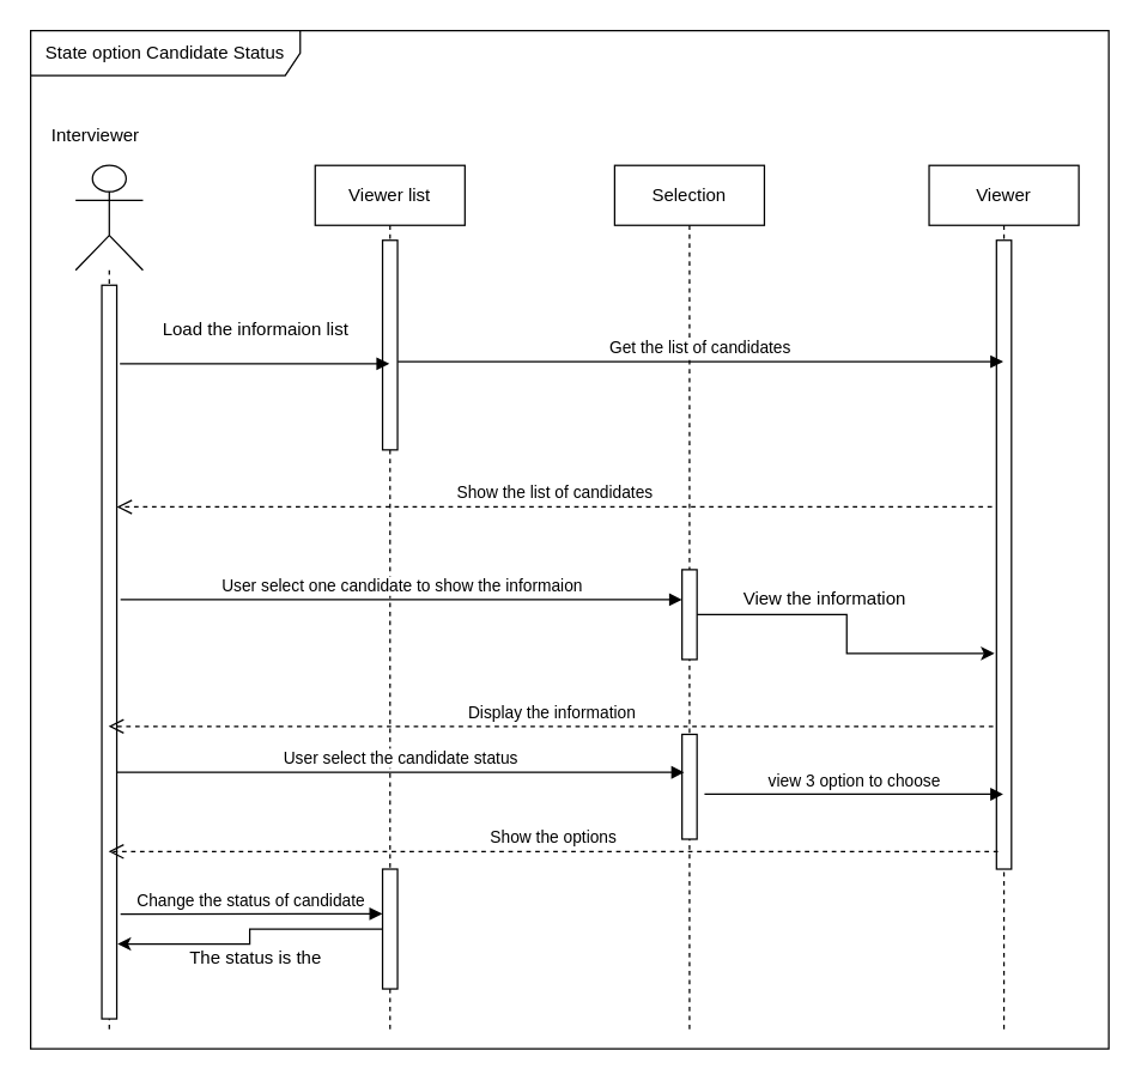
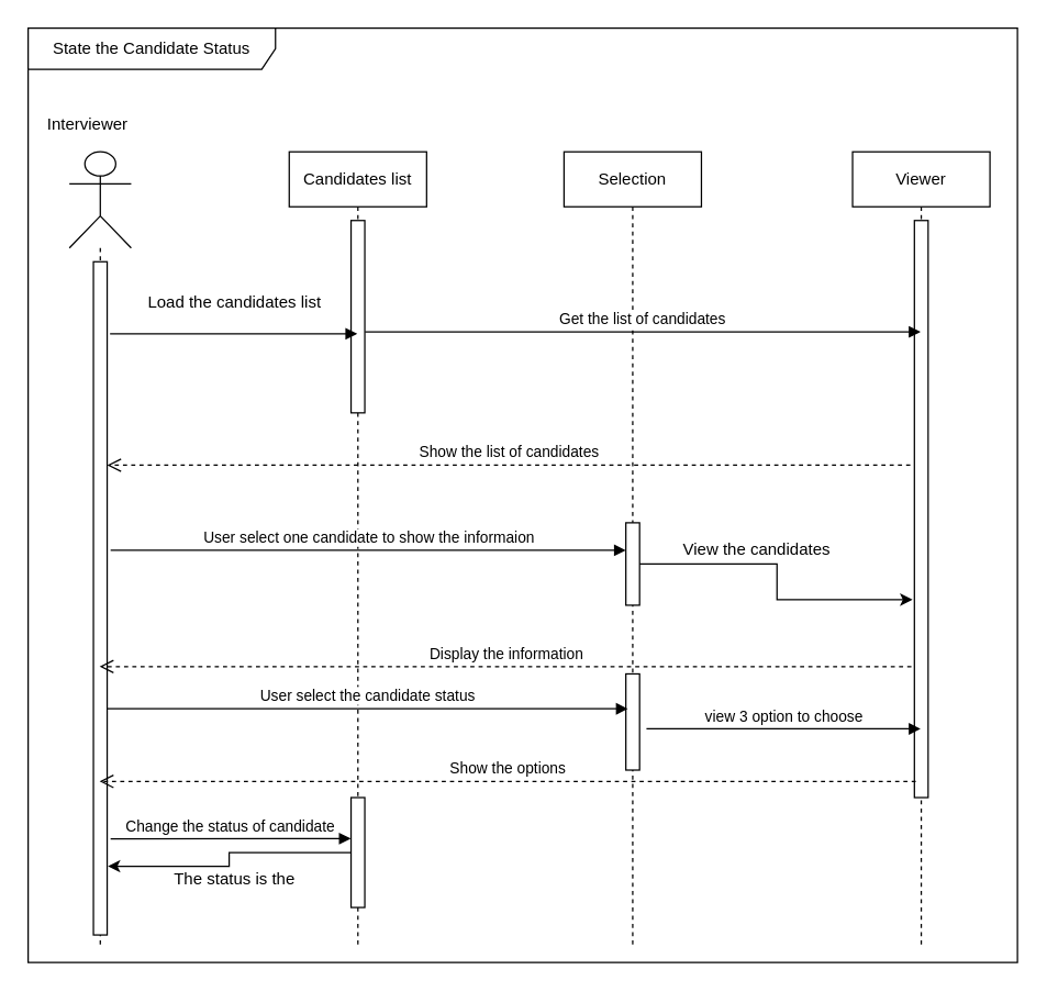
- <mxCell id="2" value="State option Candidate Status" style="shape=umlFrame;whiteSpace=wrap;html=1;width=180;height=30;" vertex="1" parent="1"><mxGeometry y="20" width="720" height="680" as="geometry" x="20" /></mxCell>
+ <mxCell id="2" value="State the Candidate Status" style="shape=umlFrame;whiteSpace=wrap;html=1;width=180;height=30;" vertex="1" parent="1"><mxGeometry y="20" width="720" height="680" as="geometry" x="20" /></mxCell>
- <mxCell id="12" value="Viewer list" style="shape=umlLifeline;perimeter=lifelinePerimeter;whiteSpace=wrap;html=1;container=1;collapsible=0;recursiveResize=0;outlineConnect=0;" parent="1" vertex="1"><mxGeometry x="210" y="110" width="100" height="580" as="geometry" /></mxCell>
+ <mxCell id="12" value="Candidates list" style="shape=umlLifeline;perimeter=lifelinePerimeter;whiteSpace=wrap;html=1;container=1;collapsible=0;recursiveResize=0;outlineConnect=0;" parent="1" vertex="1"><mxGeometry x="210" y="110" width="100" height="580" as="geometry" /></mxCell>
- <mxCell id="16" value="Load the informaion list" style="text;html=1;align=center;verticalAlign=middle;resizable=0;points=[];autosize=1;strokeColor=none;fillColor=none;" parent="1" vertex="1"><mxGeometry x="100" y="210" width="140" height="20" as="geometry" /></mxCell>
+ <mxCell id="16" value="Load the candidates list" style="text;html=1;align=center;verticalAlign=middle;resizable=0;points=[];autosize=1;strokeColor=none;fillColor=none;" parent="1" vertex="1"><mxGeometry x="100" y="210" width="140" height="20" as="geometry" /></mxCell>
- <mxCell id="21" value="View the information" style="text;html=1;align=center;verticalAlign=middle;resizable=0;points=[];autosize=1;strokeColor=none;fillColor=none;" parent="1" vertex="1"><mxGeometry x="490" y="390" width="120" height="20" as="geometry" /></mxCell>
+ <mxCell id="21" value="View the candidates" style="text;html=1;align=center;verticalAlign=middle;resizable=0;points=[];autosize=1;strokeColor=none;fillColor=none;" parent="1" vertex="1"><mxGeometry x="490" y="390" width="120" height="20" as="geometry" /></mxCell>
